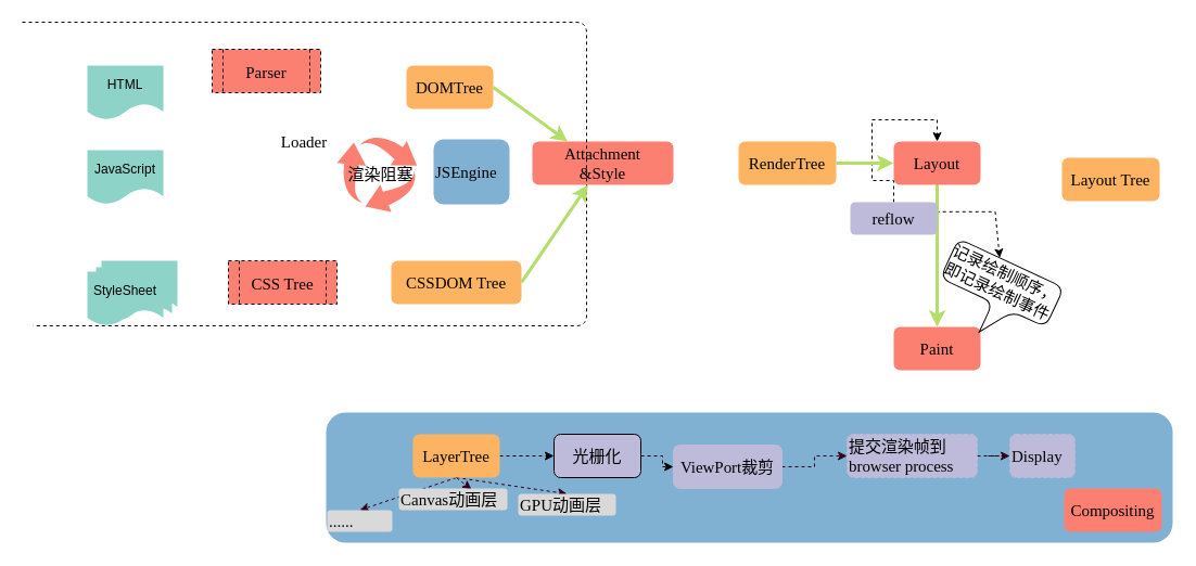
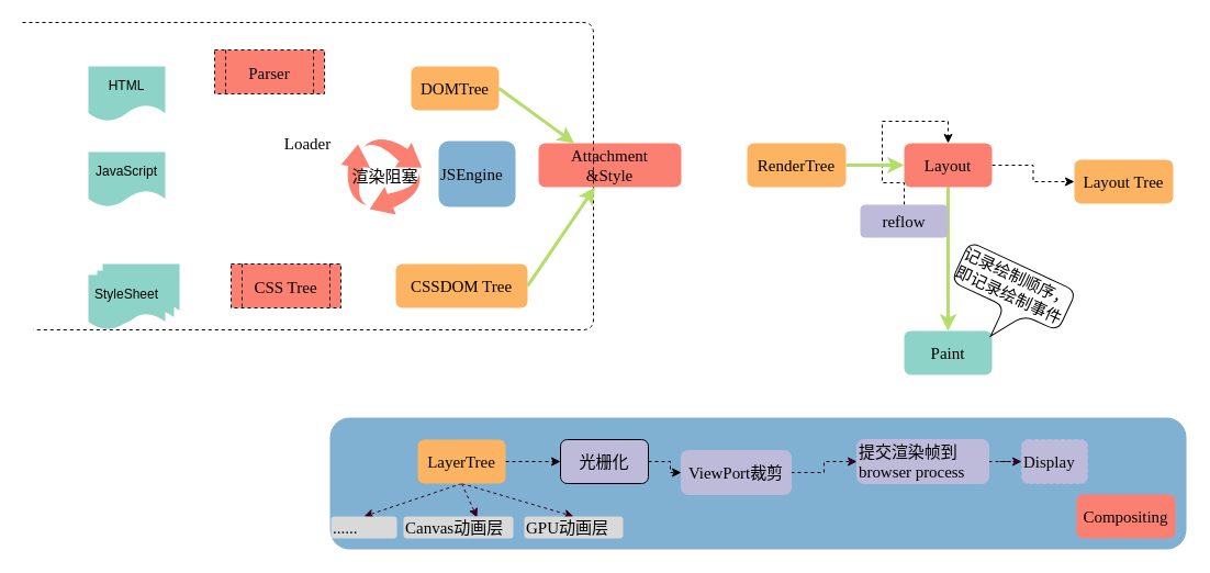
- <mxCell id="12" value="" style="edgeStyle=orthogonalEdgeStyle;rounded=0;orthogonalLoop=1;jettySize=auto;html=1;fontFamily=Comic Sans MS;fontSize=15;dashed=1;" edge="1" parent="8" source="14" target="27"><mxGeometry relative="1" as="geometry" /></mxCell>
+ <mxCell id="12" value="" style="edgeStyle=orthogonalEdgeStyle;rounded=0;orthogonalLoop=1;jettySize=auto;html=1;fontFamily=Comic Sans MS;fontSize=15;dashed=1;" edge="1" parent="8" source="14" target="40"><mxGeometry relative="1" as="geometry" /></mxCell>
- <mxCell id="25" value="Paint" style="rounded=1;whiteSpace=wrap;html=1;fontFamily=Comic Sans MS;fontSize=15;fillColor=#FB8072;strokeColor=none;" vertex="1" parent="8"><mxGeometry x="823" y="301" width="80" height="40" as="geometry" /></mxCell>
+ <mxCell id="25" value="Paint" style="rounded=1;whiteSpace=wrap;html=1;fontFamily=Comic Sans MS;fontSize=15;fillColor=#8dd3c7;strokeColor=none;" vertex="1" parent="8"><mxGeometry x="823" y="301" width="80" height="40" as="geometry" /></mxCell>
- <mxCell id="33" value="&lt;span style=&quot;letter-spacing: -0.044px&quot;&gt;&lt;font face=&quot;ZCOOL KuaiLe&quot; data-font-src=&quot;https://fonts.googleapis.com/css?family=ZCOOL+KuaiLe&quot;&gt;提交渲染帧到&lt;/font&gt;browser process&lt;/span&gt;" style="rounded=1;whiteSpace=wrap;html=1;fontFamily=Comic Sans MS;fontSize=15;align=left;strokeColor=#BEBADA;fillColor=#BEBADA;dashed=1;" vertex="1" parent="8"><mxGeometry x="780" y="400" width="120" height="40" as="geometry" /></mxCell>
+ <mxCell id="33" value="&lt;span style=&quot;letter-spacing: -0.044px&quot;&gt;&lt;font face=&quot;ZCOOL KuaiLe&quot; data-font-src=&quot;https://fonts.googleapis.com/css?family=ZCOOL+KuaiLe&quot;&gt;提交渲染帧到&lt;/font&gt;browser process&lt;/span&gt;" style="rounded=1;whiteSpace=wrap;html=1;fontFamily=Comic Sans MS;fontSize=15;align=left;strokeColor=#BEBADA;fillColor=#BEBADA;" vertex="1" parent="8"><mxGeometry x="780" y="400" width="120" height="40" as="geometry" /></mxCell>
- <mxCell id="43" value="Canvas&lt;font face=&quot;ZCOOL KuaiLe&quot; data-font-src=&quot;https://fonts.googleapis.com/css?family=ZCOOL+KuaiLe&quot;&gt;动画层&lt;/font&gt;" style="rounded=1;whiteSpace=wrap;html=1;fontFamily=Comic Sans MS;fontSize=15;align=left;fillColor=#d9d9d9;strokeColor=none;" vertex="1" parent="8"><mxGeometry x="367" y="450" width="100" height="20" as="geometry" /></mxCell>
+ <mxCell id="43" value="Canvas&lt;font face=&quot;ZCOOL KuaiLe&quot; data-font-src=&quot;https://fonts.googleapis.com/css?family=ZCOOL+KuaiLe&quot;&gt;动画层&lt;/font&gt;" style="rounded=1;whiteSpace=wrap;html=1;fontFamily=Comic Sans MS;fontSize=15;align=left;fillColor=#d9d9d9;strokeColor=none;" vertex="1" parent="8"><mxGeometry x="367" y="470" width="100" height="20" as="geometry" /></mxCell>
- <mxCell id="44" value="GPU&lt;font face=&quot;ZCOOL KuaiLe&quot; data-font-src=&quot;https://fonts.googleapis.com/css?family=ZCOOL+KuaiLe&quot;&gt;动画层&lt;/font&gt;" style="rounded=1;whiteSpace=wrap;html=1;fontFamily=Comic Sans MS;fontSize=15;align=left;fillColor=#d9d9d9;strokeColor=none;" vertex="1" parent="8"><mxGeometry x="477" y="455" width="90" height="20" as="geometry" /></mxCell>
+ <mxCell id="44" value="GPU&lt;font face=&quot;ZCOOL KuaiLe&quot; data-font-src=&quot;https://fonts.googleapis.com/css?family=ZCOOL+KuaiLe&quot;&gt;动画层&lt;/font&gt;" style="rounded=1;whiteSpace=wrap;html=1;fontFamily=Comic Sans MS;fontSize=15;align=left;fillColor=#d9d9d9;strokeColor=none;" vertex="1" parent="8"><mxGeometry x="477" y="470" width="90" height="20" as="geometry" /></mxCell>
